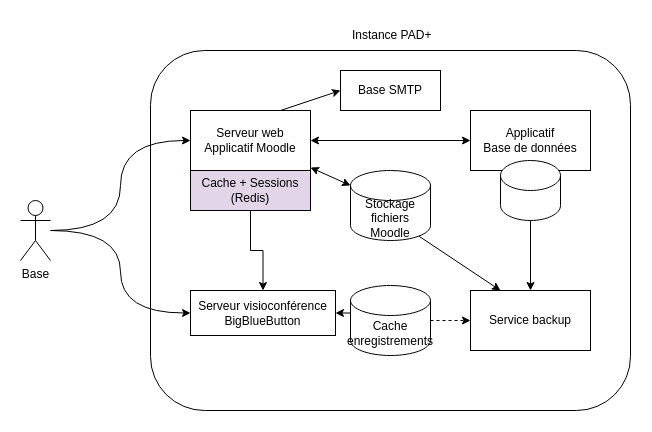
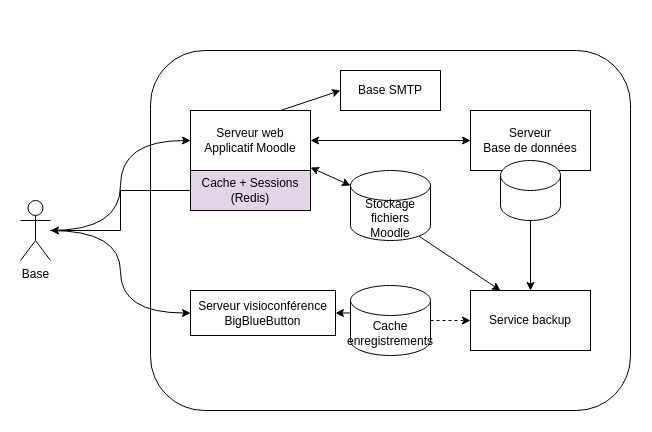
- <mxCell id="22" value="&amp;nbsp;Instance PAD+" style="text;html=1;strokeColor=none;fillColor=none;align=center;verticalAlign=middle;whiteSpace=wrap;rounded=0;dashed=1;fontColor=#000000;" vertex="1" parent="1"><mxGeometry x="345" y="20" width="90" height="30" as="geometry" /></mxCell>
- <mxCell id="14" value="&lt;div&gt;Applicatif&lt;/div&gt;&lt;div&gt;Base de données&lt;br&gt;&lt;/div&gt;" style="whiteSpace=wrap;html=1;rounded=0;" vertex="1" parent="13"><mxGeometry width="120" height="60" as="geometry" /></mxCell>
+ <mxCell id="14" value="&lt;div&gt;Serveur&lt;/div&gt;&lt;div&gt;Base de données&lt;br&gt;&lt;/div&gt;" style="whiteSpace=wrap;html=1;rounded=0;" vertex="1" parent="13"><mxGeometry width="120" height="60" as="geometry" /></mxCell>
- <mxCell id="9" value="" style="edgeStyle=orthogonalEdgeStyle;rounded=0;orthogonalLoop=1;jettySize=auto;html=1;" edge="1" parent="1" source="17" target="8"><mxGeometry relative="1" as="geometry" /></mxCell>
+ <mxCell id="9" value="" style="edgeStyle=orthogonalEdgeStyle;rounded=0;orthogonalLoop=1;jettySize=auto;html=1;" edge="1" parent="1" source="17" target="21"><mxGeometry relative="1" as="geometry" /></mxCell>
